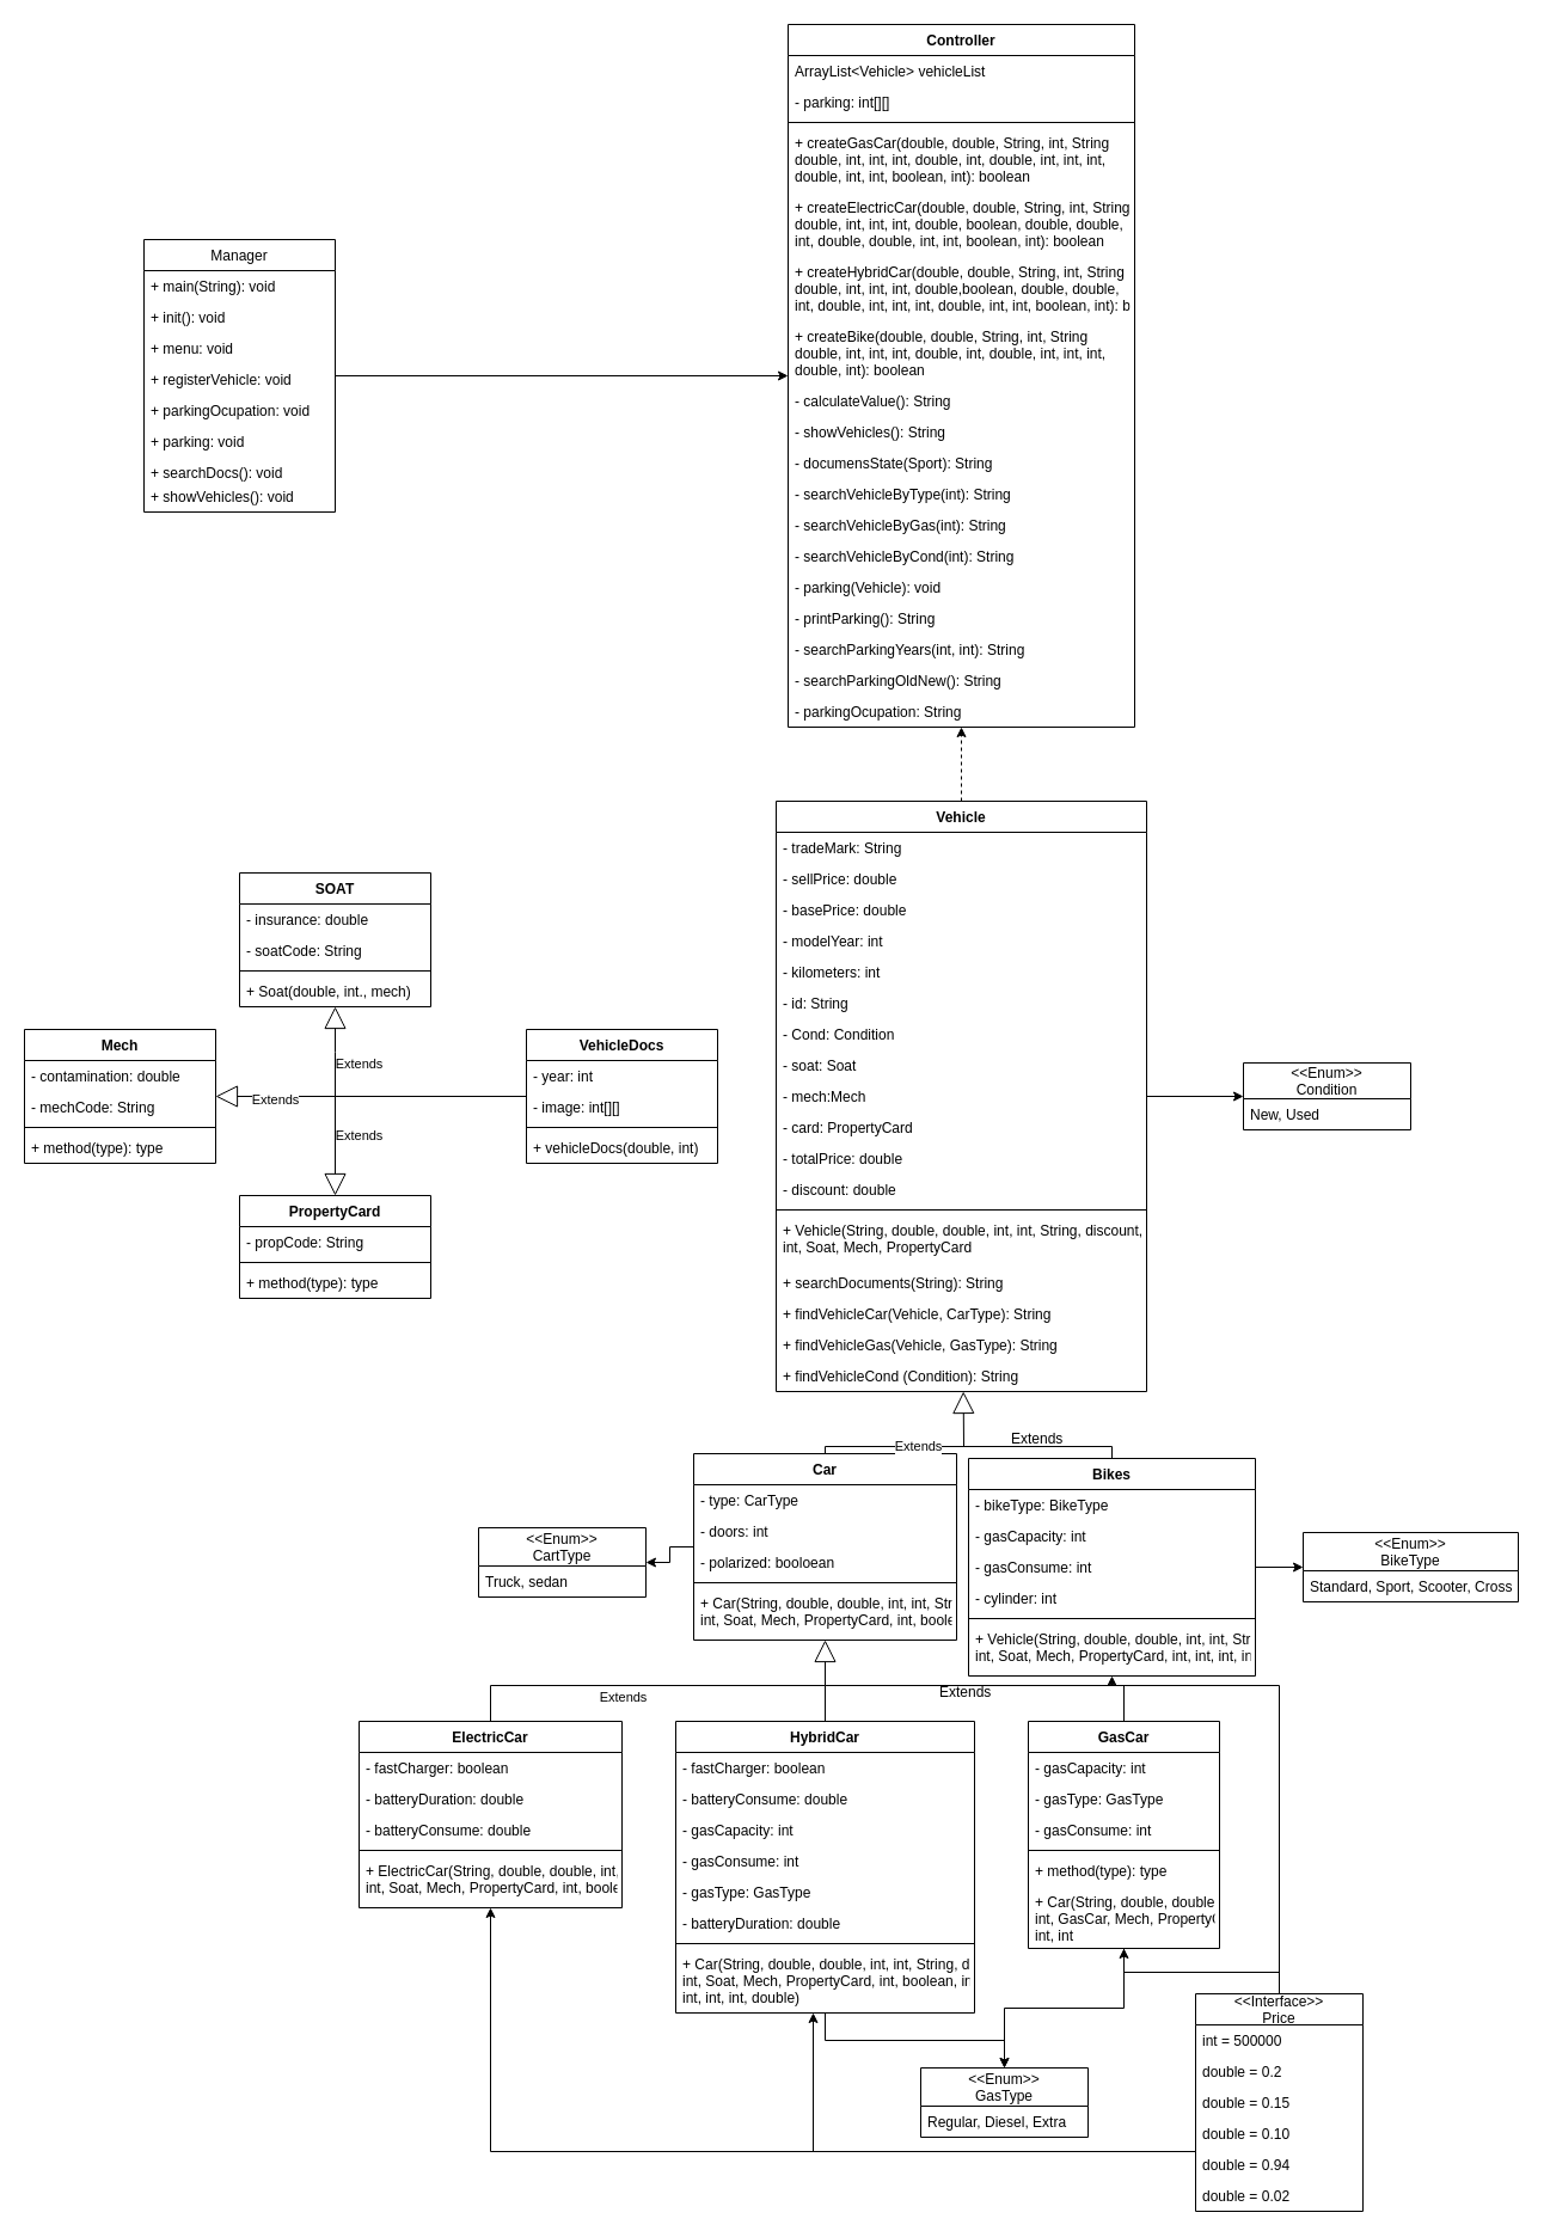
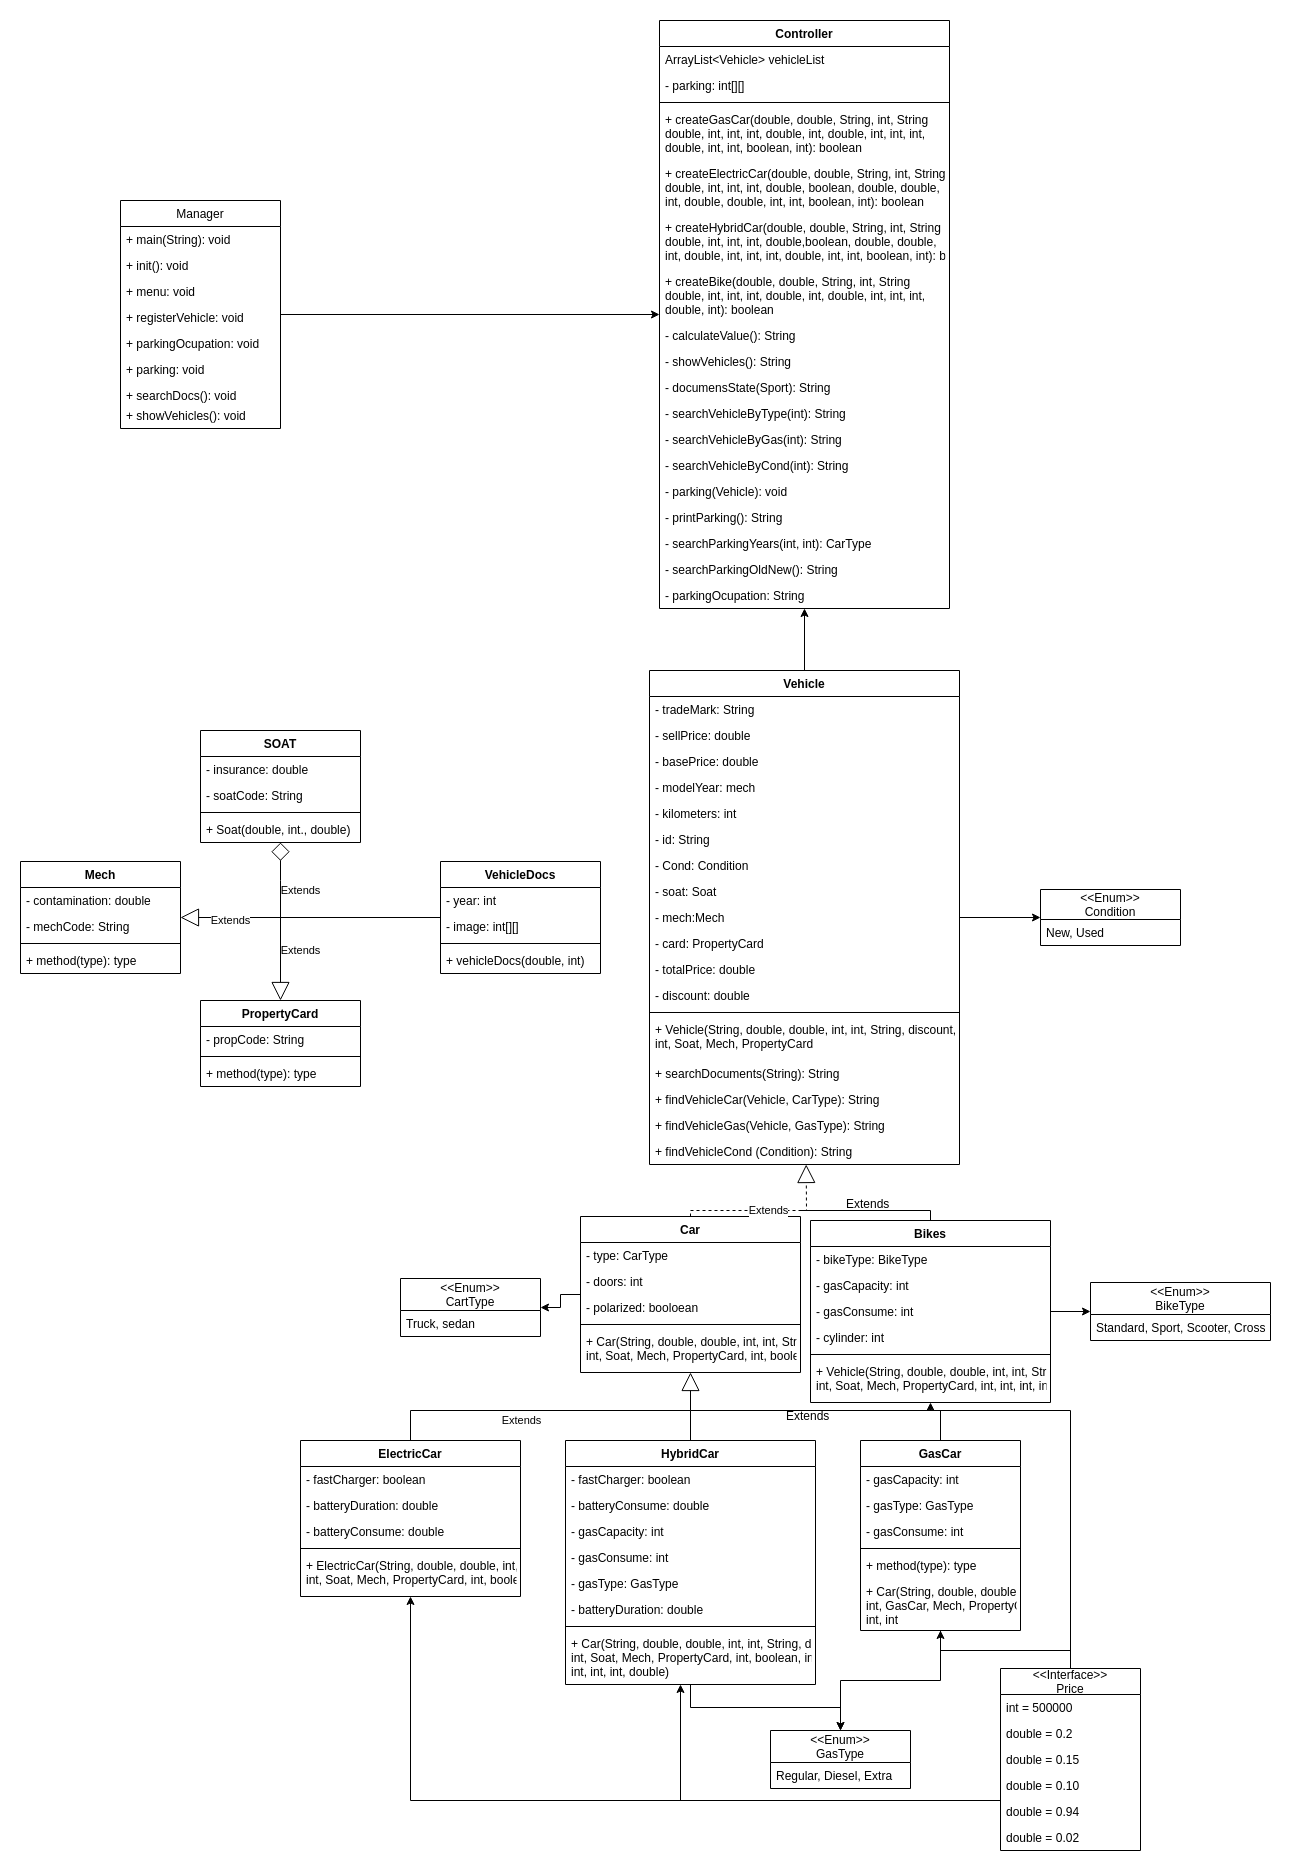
- <mxCell id="30" value="- searchParkingYears(int, int): String" style="text;strokeColor=none;fillColor=none;align=left;verticalAlign=top;spacingLeft=4;spacingRight=4;overflow=hidden;rotatable=0;points=[[0,0.5],[1,0.5]];portConstraint=eastwest;" vertex="1" parent="14"><mxGeometry y="510" width="290" height="26" as="geometry" /></mxCell>
+ <mxCell id="30" value="- searchParkingYears(int, int): CarType" style="text;strokeColor=none;fillColor=none;align=left;verticalAlign=top;spacingLeft=4;spacingRight=4;overflow=hidden;rotatable=0;points=[[0,0.5],[1,0.5]];portConstraint=eastwest;" vertex="1" parent="14"><mxGeometry y="510" width="290" height="26" as="geometry" /></mxCell>
- <mxCell id="34" style="edgeStyle=orthogonalEdgeStyle;rounded=0;orthogonalLoop=1;jettySize=auto;html=1;dashed=1;" edge="1" parent="1" source="35" target="14"><mxGeometry relative="1" as="geometry" /></mxCell>
+ <mxCell id="34" style="edgeStyle=orthogonalEdgeStyle;rounded=0;orthogonalLoop=1;jettySize=auto;html=1;" edge="1" parent="1" source="35" target="14"><mxGeometry relative="1" as="geometry" /></mxCell>
- <mxCell id="39" value="- modelYear: int" style="text;strokeColor=none;fillColor=none;align=left;verticalAlign=top;spacingLeft=4;spacingRight=4;overflow=hidden;rotatable=0;points=[[0,0.5],[1,0.5]];portConstraint=eastwest;" parent="35" vertex="1"><mxGeometry y="104" width="310" height="26" as="geometry" /></mxCell>
+ <mxCell id="39" value="- modelYear: mech" style="text;strokeColor=none;fillColor=none;align=left;verticalAlign=top;spacingLeft=4;spacingRight=4;overflow=hidden;rotatable=0;points=[[0,0.5],[1,0.5]];portConstraint=eastwest;" parent="35" vertex="1"><mxGeometry y="104" width="310" height="26" as="geometry" /></mxCell>
- <mxCell id="78" value="+ Soat(double, int., mech)" style="text;strokeColor=none;fillColor=none;align=left;verticalAlign=top;spacingLeft=4;spacingRight=4;overflow=hidden;rotatable=0;points=[[0,0.5],[1,0.5]];portConstraint=eastwest;" parent="74" vertex="1"><mxGeometry y="86" width="160" height="26" as="geometry" /></mxCell>
+ <mxCell id="78" value="+ Soat(double, int., double)" style="text;strokeColor=none;fillColor=none;align=left;verticalAlign=top;spacingLeft=4;spacingRight=4;overflow=hidden;rotatable=0;points=[[0,0.5],[1,0.5]];portConstraint=eastwest;" parent="74" vertex="1"><mxGeometry y="86" width="160" height="26" as="geometry" /></mxCell>
- <mxCell id="125" value="Extends" style="endArrow=block;endSize=16;endFill=0;html=1;rounded=0;" edge="1" parent="1" source="69" target="74"><mxGeometry x="0.592" y="-20" width="160" relative="1" as="geometry"><mxPoint x="310" y="935" as="sourcePoint" /><mxPoint x="425.686" y="861" as="targetPoint" /><Array as="points"><mxPoint x="280" y="917" /><mxPoint x="280" y="880" /></Array><mxPoint as="offset" /></mxGeometry></mxCell>
+ <mxCell id="125" value="Extends" style="endArrow=diamond;endSize=16;endFill=0;html=1;rounded=0;" edge="1" parent="1" source="69" target="74"><mxGeometry x="0.592" y="-20" width="160" relative="1" as="geometry"><mxPoint x="310" y="935" as="sourcePoint" /><mxPoint x="425.686" y="861" as="targetPoint" /><Array as="points"><mxPoint x="280" y="917" /><mxPoint x="280" y="880" /></Array><mxPoint as="offset" /></mxGeometry></mxCell>
- <mxCell id="114" value="Extends" style="endArrow=block;endSize=16;endFill=0;html=1;rounded=0;exitX=0.5;exitY=0;exitDx=0;exitDy=0;" parent="1" source="55" target="35" edge="1"><mxGeometry width="160" relative="1" as="geometry"><mxPoint x="690" y="1210" as="sourcePoint" /><mxPoint x="850" y="1210" as="targetPoint" /><Array as="points"><mxPoint x="690" y="1210" /><mxPoint x="806" y="1210" /></Array></mxGeometry></mxCell>
+ <mxCell id="114" value="Extends" style="endArrow=block;endSize=16;endFill=0;html=1;rounded=0;exitX=0.5;exitY=0;exitDx=0;exitDy=0;dashed=1;" parent="1" source="55" target="35" edge="1"><mxGeometry width="160" relative="1" as="geometry"><mxPoint x="690" y="1210" as="sourcePoint" /><mxPoint x="850" y="1210" as="targetPoint" /><Array as="points"><mxPoint x="690" y="1210" /><mxPoint x="806" y="1210" /></Array></mxGeometry></mxCell>
